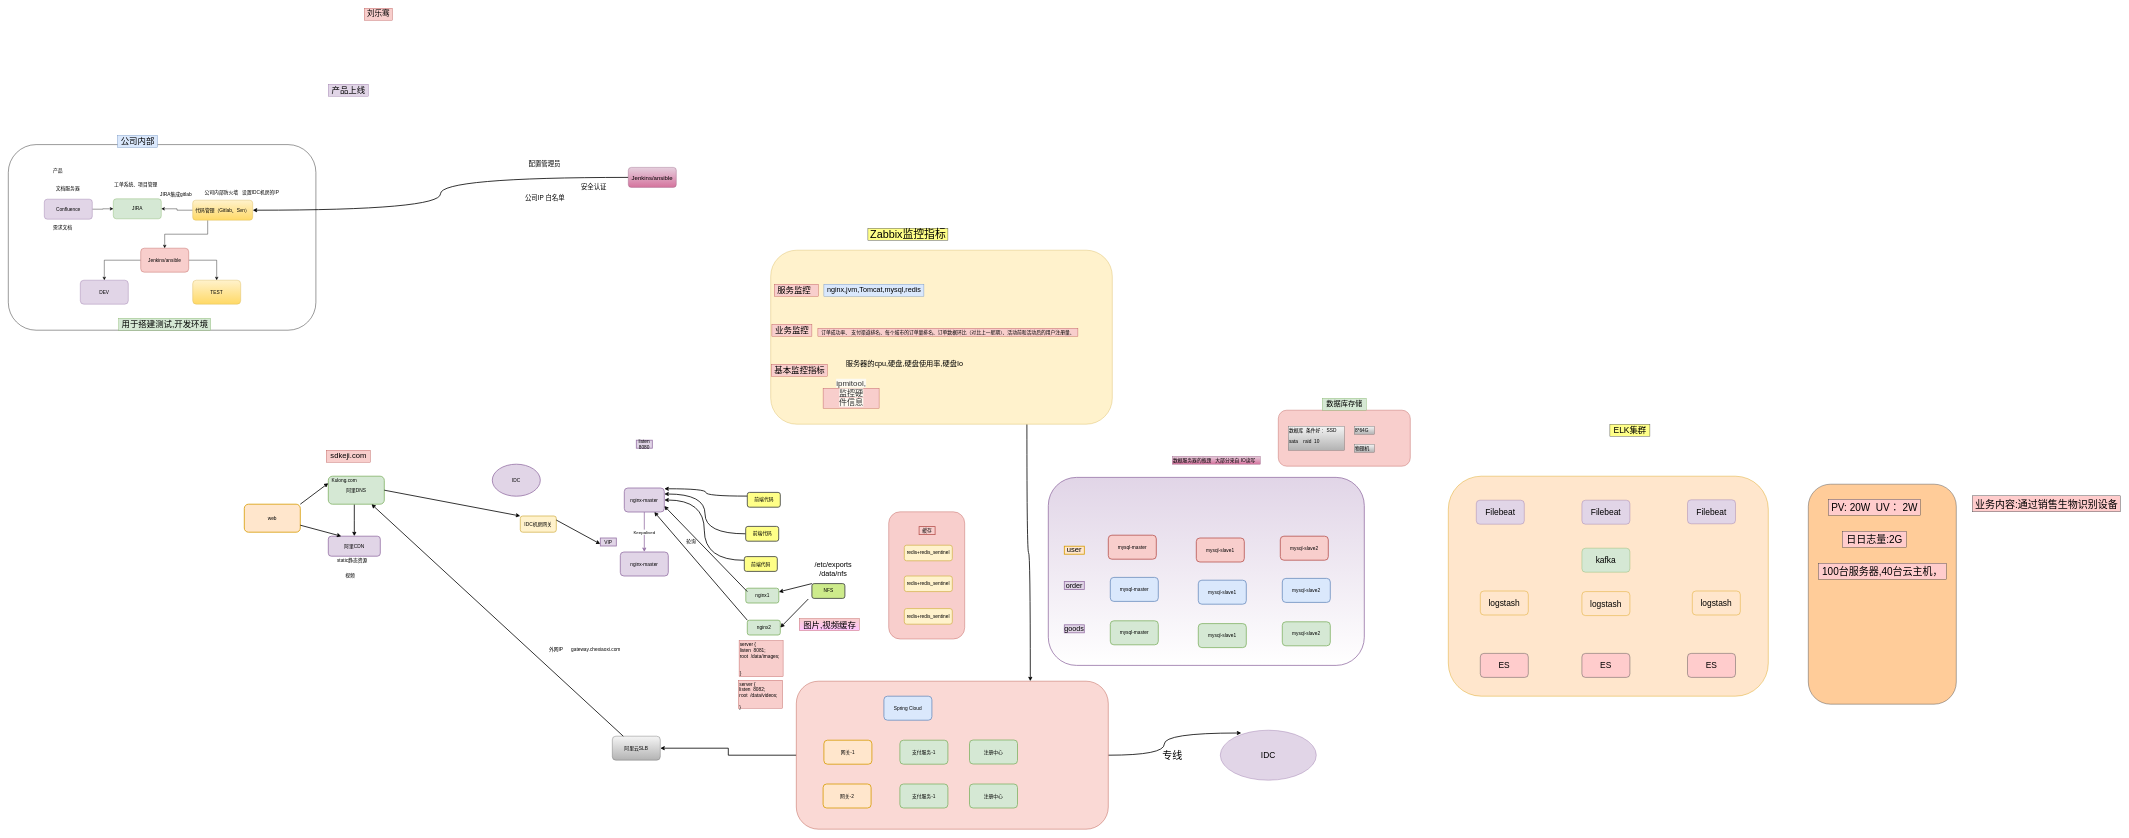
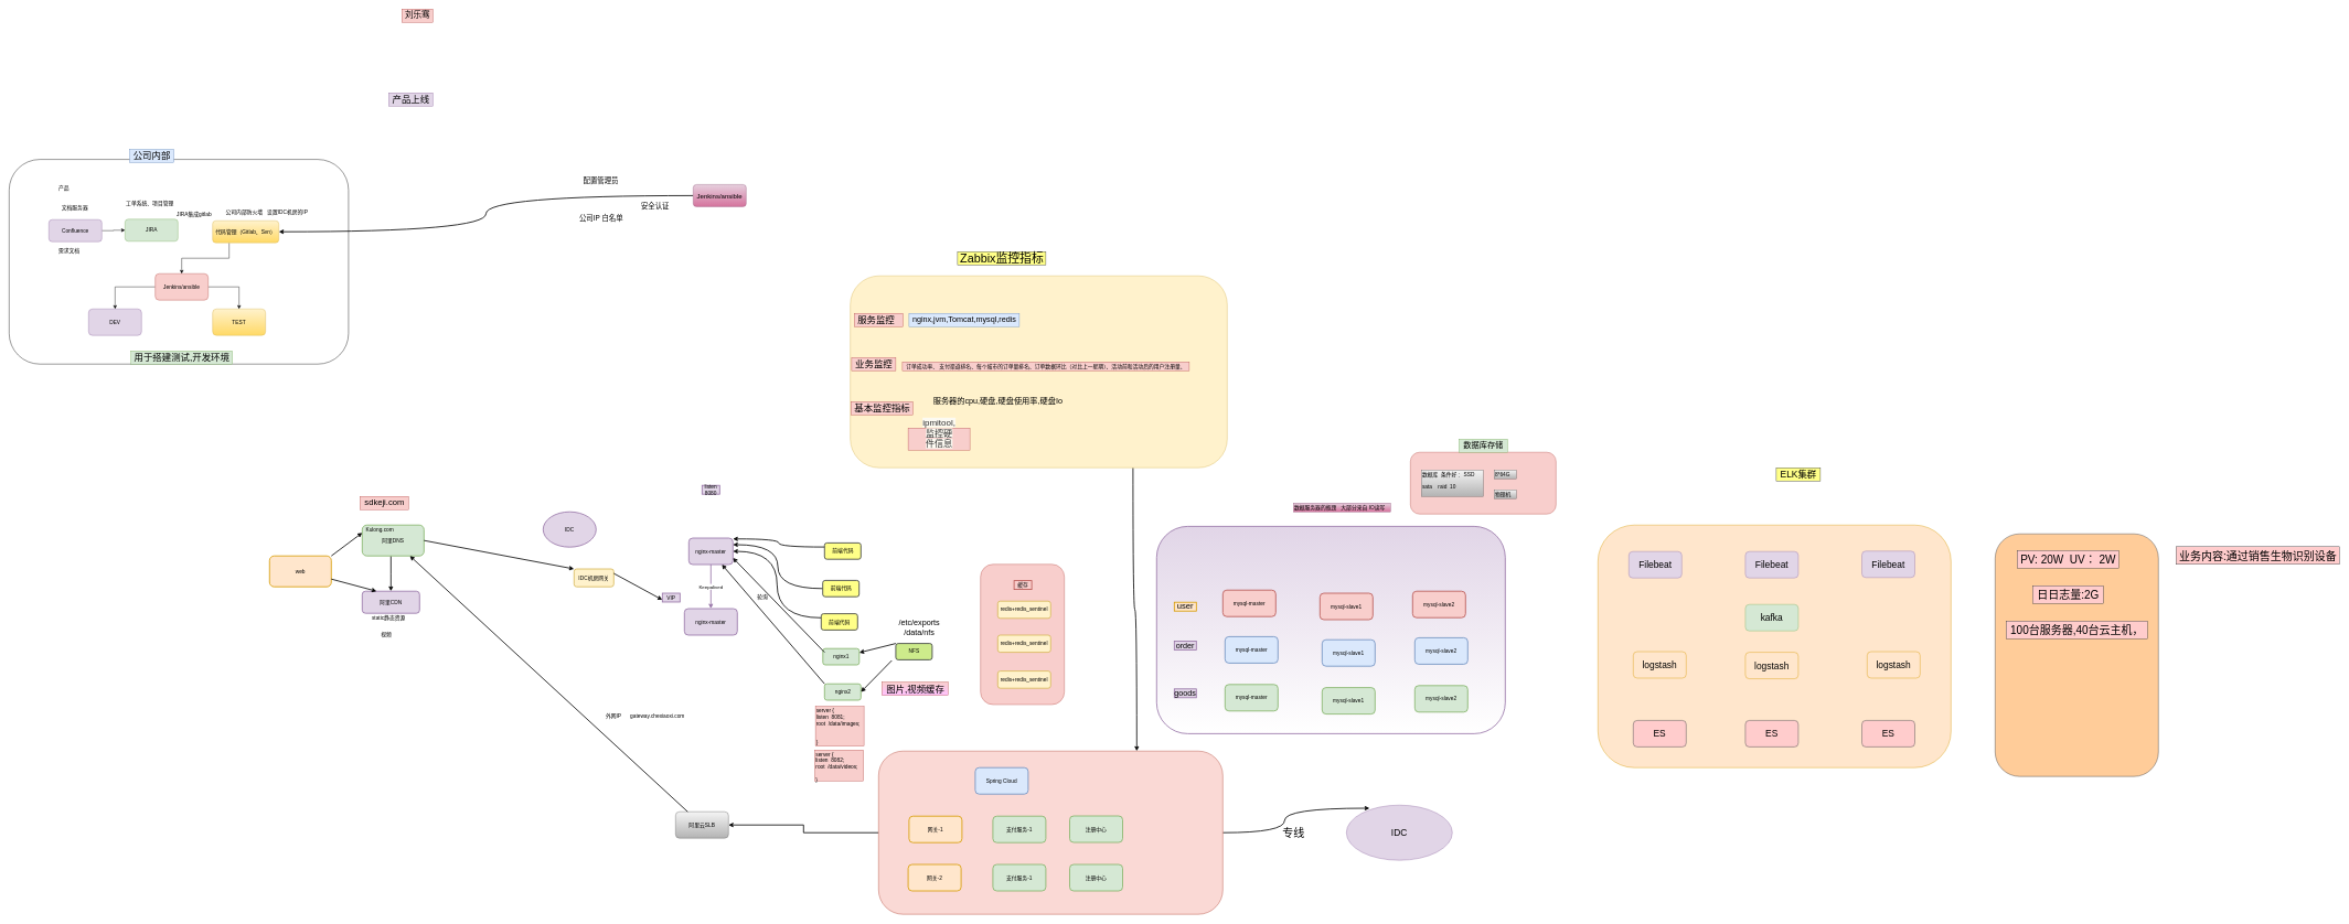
- <mxCell id="94" value="产品上线" style="text;html=1;align=center;verticalAlign=middle;resizable=0;points=[];;autosize=1;fontSize=21;fillColor=#e1d5e7;strokeColor=#9673a6;" parent="1" vertex="1"><mxGeometry x="820" y="210" width="100" height="30" as="geometry" /></mxCell>
+ <mxCell id="94" value="产品上线" style="text;html=1;align=center;verticalAlign=middle;resizable=0;points=[];;autosize=1;fontSize=21;fillColor=#e1d5e7;strokeColor=#9673a6;" parent="1" vertex="1"><mxGeometry x="880" y="210" width="100" height="30" as="geometry" /></mxCell>
- <mxCell id="116" style="edgeStyle=orthogonalEdgeStyle;rounded=0;orthogonalLoop=1;jettySize=auto;html=1;exitX=0;exitY=0.5;exitDx=0;exitDy=0;entryX=1;entryY=0.5;entryDx=0;entryDy=0;" parent="1" source="117" target="118" edge="1"><mxGeometry relative="1" as="geometry" /></mxCell>
